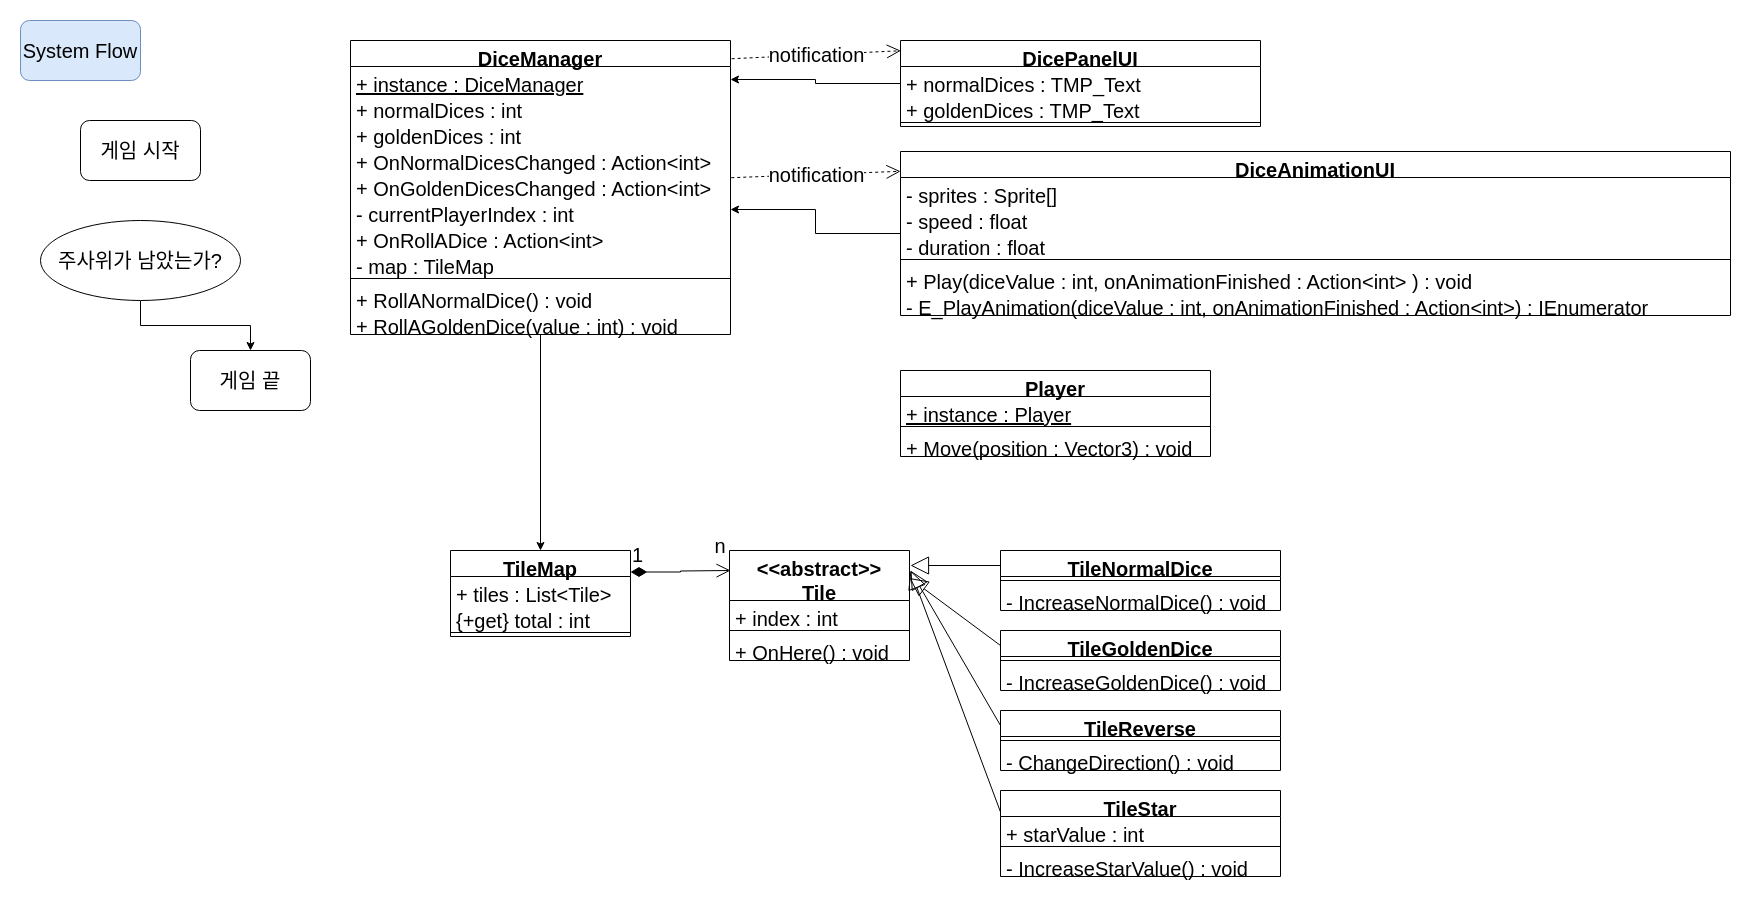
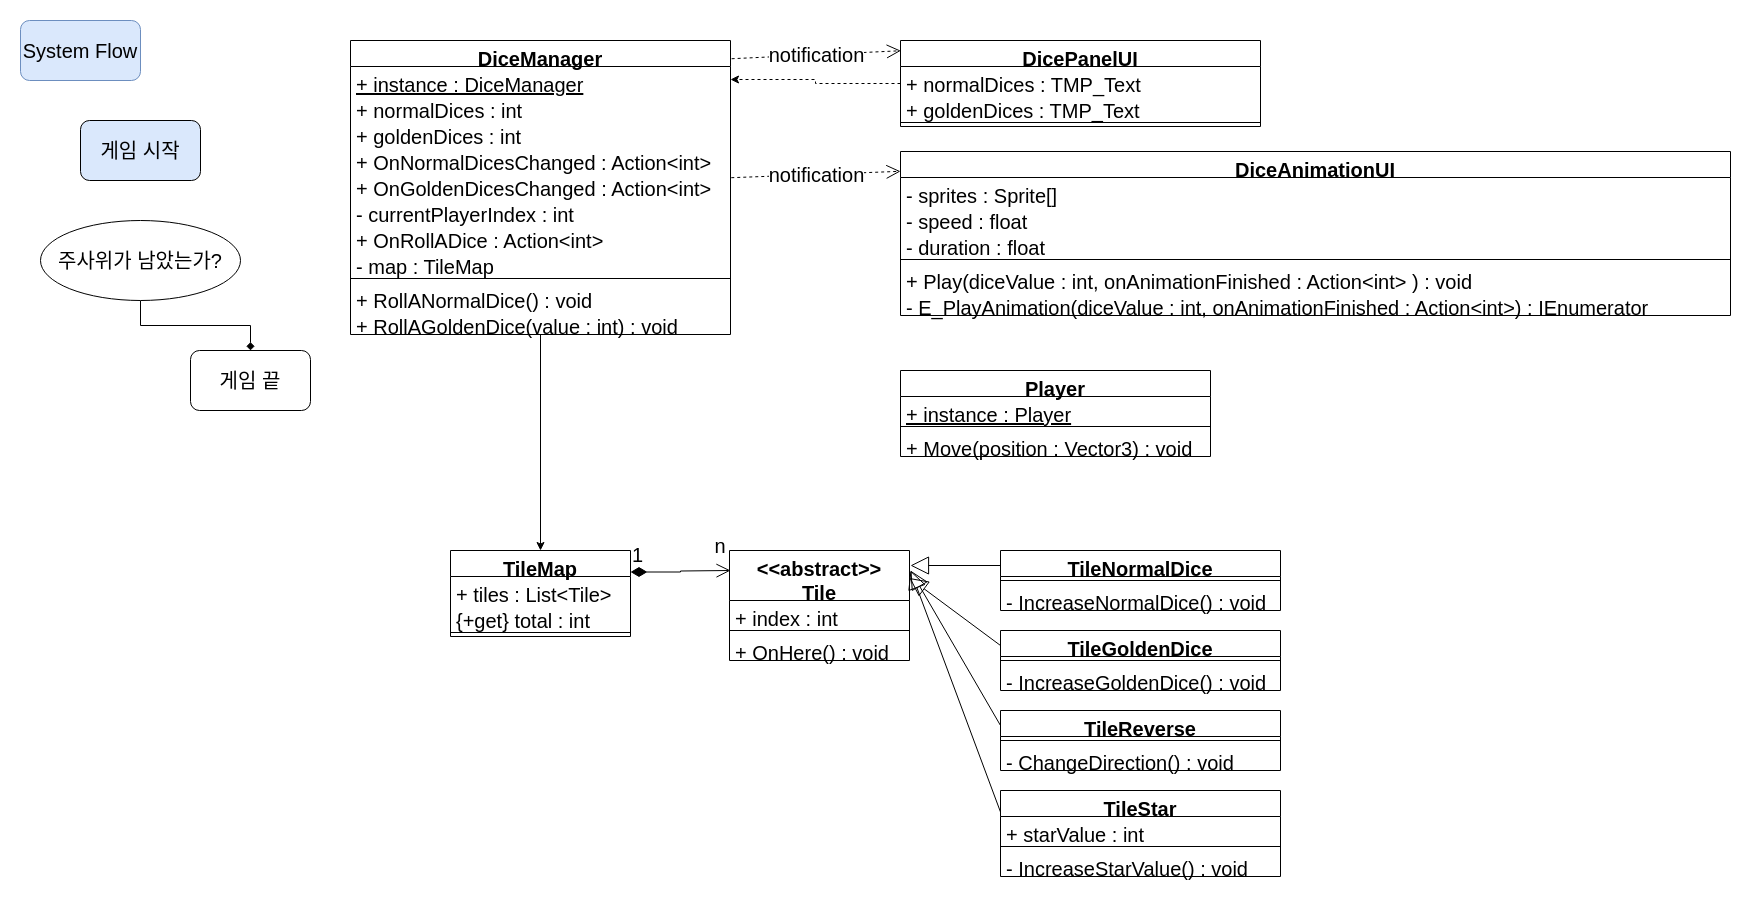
- <mxCell id="24" style="edgeStyle=orthogonalEdgeStyle;rounded=0;orthogonalLoop=1;jettySize=auto;html=1;entryX=1;entryY=0.5;entryDx=0;entryDy=0;fontSize=20;" edge="1" parent="1" source="25" target="13"><mxGeometry relative="1" as="geometry" /></mxCell>
+ <mxCell id="24" style="edgeStyle=orthogonalEdgeStyle;rounded=0;orthogonalLoop=1;jettySize=auto;html=1;entryX=1;entryY=0.5;entryDx=0;entryDy=0;fontSize=20;dashed=1;" edge="1" parent="1" source="25" target="13"><mxGeometry relative="1" as="geometry" /></mxCell>
- <mxCell id="3" value="게임 시작" style="rounded=1;whiteSpace=wrap;html=1;fontSize=20;" vertex="1" parent="1"><mxGeometry x="80" y="120" width="120" height="60" as="geometry" /></mxCell>
+ <mxCell id="3" value="게임 시작" style="rounded=1;whiteSpace=wrap;html=1;fontSize=20;fillColor=#dae8fc;" vertex="1" parent="1"><mxGeometry x="80" y="120" width="120" height="60" as="geometry" /></mxCell>
- <mxCell id="29" style="edgeStyle=orthogonalEdgeStyle;rounded=0;orthogonalLoop=1;jettySize=auto;html=1;entryX=1;entryY=0.5;entryDx=0;entryDy=0;fontSize=20;" edge="1" parent="1" source="30" target="18"><mxGeometry relative="1" as="geometry" /></mxCell>
- <mxCell id="4" value="" style="edgeStyle=orthogonalEdgeStyle;rounded=0;orthogonalLoop=1;jettySize=auto;html=1;fontSize=20;" edge="1" parent="1" source="5" target="6"><mxGeometry relative="1" as="geometry" /></mxCell>
+ <mxCell id="4" value="" style="edgeStyle=orthogonalEdgeStyle;rounded=0;orthogonalLoop=1;jettySize=auto;html=1;fontSize=20;endArrow=diamond;" edge="1" parent="1" source="5" target="6"><mxGeometry relative="1" as="geometry" /></mxCell>
